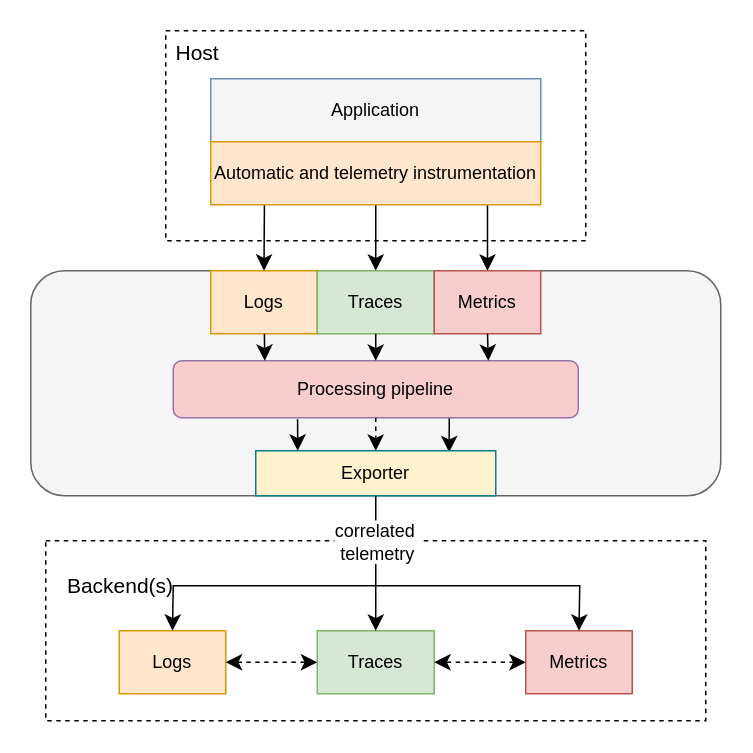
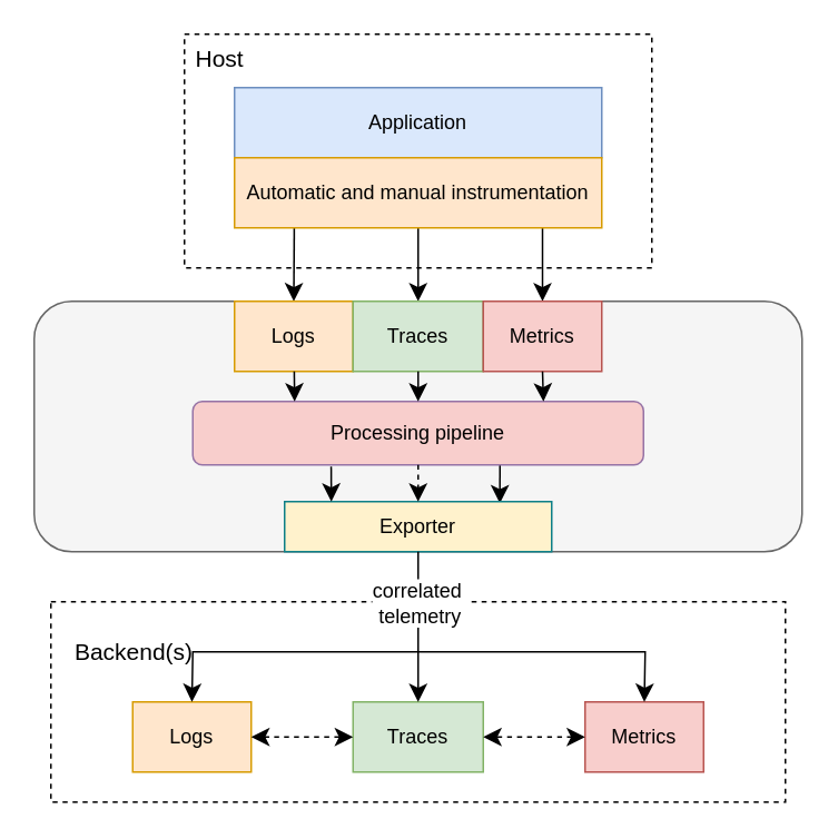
- <mxCell id="9" value="Application" style="rounded=0;whiteSpace=wrap;html=1;fillColor=#f5f5f5;strokeColor=#6c8ebf;" parent="1" vertex="1"><mxGeometry x="140" y="52" width="220" height="42" as="geometry" /></mxCell>
+ <mxCell id="9" value="Application" style="rounded=0;whiteSpace=wrap;html=1;fillColor=#dae8fc;strokeColor=#6c8ebf;" parent="1" vertex="1"><mxGeometry x="140" y="52" width="220" height="42" as="geometry" /></mxCell>
- <mxCell id="10" value="Automatic and telemetry instrumentation" style="rounded=0;whiteSpace=wrap;html=1;fillColor=#ffe6cc;strokeColor=#d79b00;" parent="1" vertex="1"><mxGeometry x="140" y="94" width="220" height="42" as="geometry" /></mxCell>
+ <mxCell id="10" value="Automatic and manual instrumentation" style="rounded=0;whiteSpace=wrap;html=1;fillColor=#ffe6cc;strokeColor=#d79b00;" parent="1" vertex="1"><mxGeometry x="140" y="94" width="220" height="42" as="geometry" /></mxCell>
